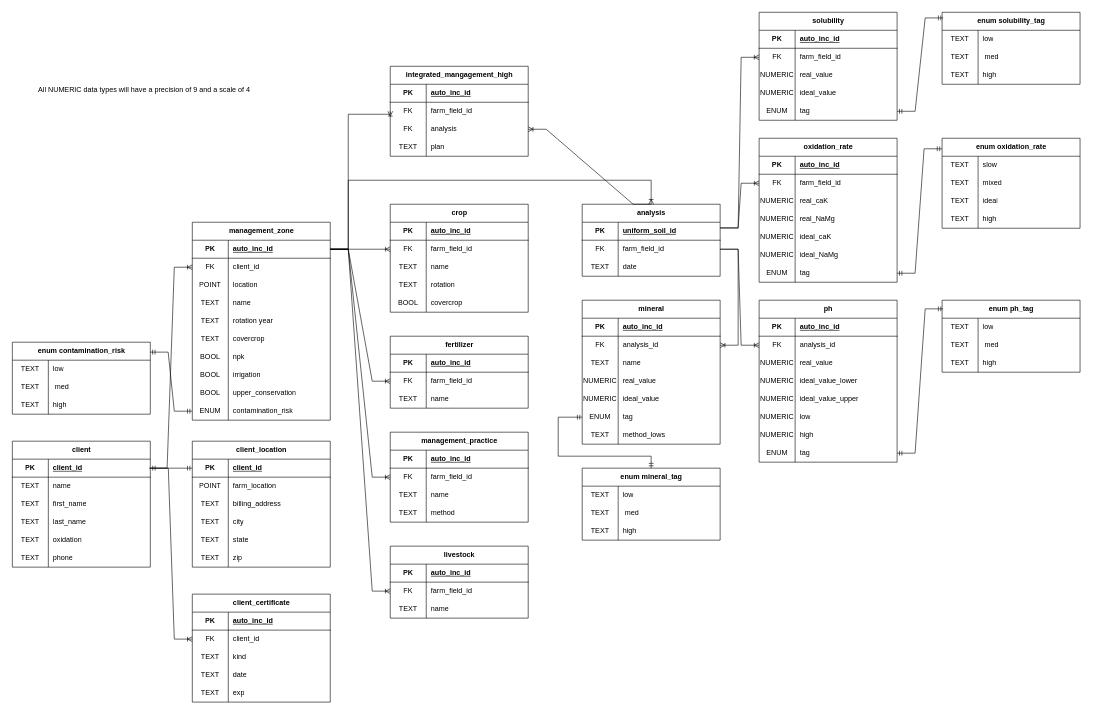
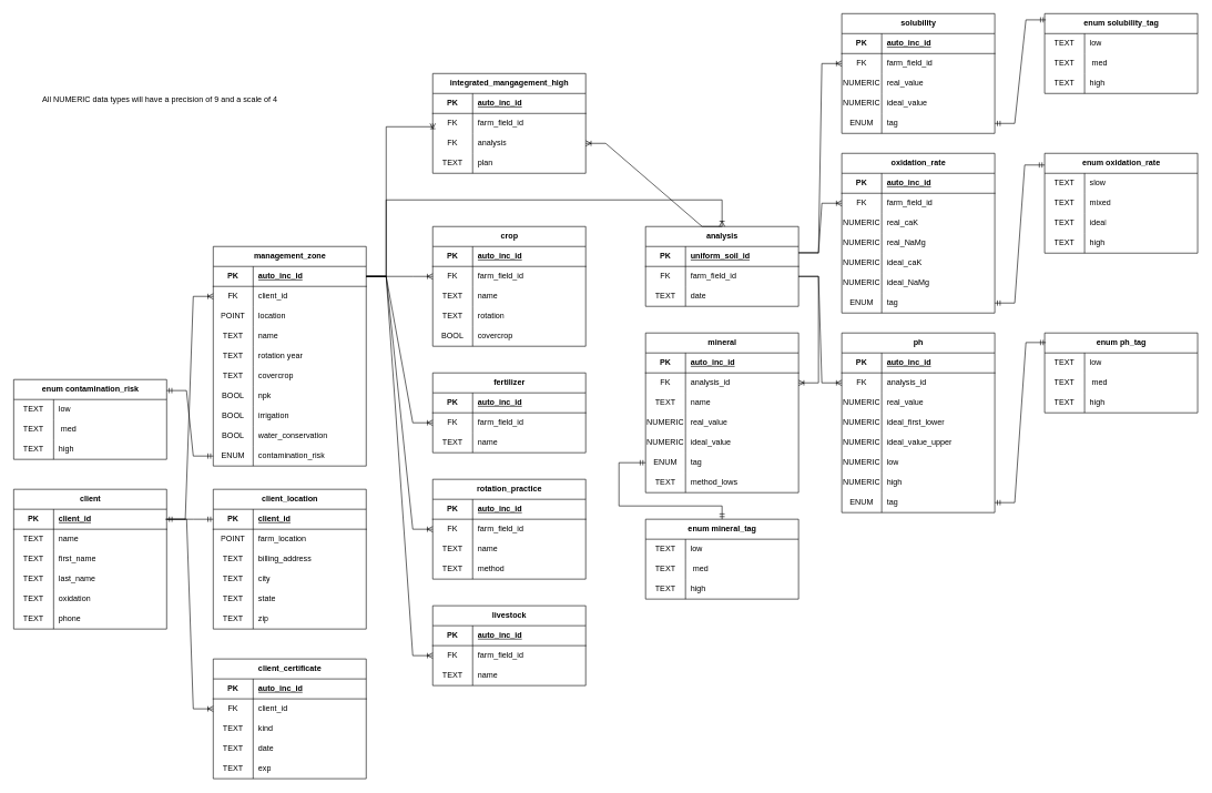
- <mxCell id="188" value="ideal_value_lower" style="shape=partialRectangle;connectable=0;fillColor=none;top=0;left=0;bottom=0;right=0;align=left;spacingLeft=6;overflow=hidden;whiteSpace=wrap;html=1;" parent="186" vertex="1"><mxGeometry x="60" width="170" height="30" as="geometry"><mxRectangle width="170" height="30" as="alternateBounds" /></mxGeometry></mxCell>
+ <mxCell id="188" value="ideal_first_lower" style="shape=partialRectangle;connectable=0;fillColor=none;top=0;left=0;bottom=0;right=0;align=left;spacingLeft=6;overflow=hidden;whiteSpace=wrap;html=1;" parent="186" vertex="1"><mxGeometry x="60" width="170" height="30" as="geometry"><mxRectangle width="170" height="30" as="alternateBounds" /></mxGeometry></mxCell>
- <mxCell id="85" value="upper_conservation" style="shape=partialRectangle;connectable=0;fillColor=none;top=0;left=0;bottom=0;right=0;align=left;spacingLeft=6;overflow=hidden;whiteSpace=wrap;html=1;" parent="83" vertex="1"><mxGeometry x="60" width="170" height="30" as="geometry"><mxRectangle width="170" height="30" as="alternateBounds" /></mxGeometry></mxCell>
+ <mxCell id="85" value="water_conservation" style="shape=partialRectangle;connectable=0;fillColor=none;top=0;left=0;bottom=0;right=0;align=left;spacingLeft=6;overflow=hidden;whiteSpace=wrap;html=1;" parent="83" vertex="1"><mxGeometry x="60" width="170" height="30" as="geometry"><mxRectangle width="170" height="30" as="alternateBounds" /></mxGeometry></mxCell>
- <mxCell id="118" value="management_practice" style="shape=table;startSize=30;container=1;collapsible=1;childLayout=tableLayout;fixedRows=1;rowLines=0;fontStyle=1;align=center;resizeLast=1;html=1;" parent="1" vertex="1"><mxGeometry x="650" y="720" width="230" height="150" as="geometry" /></mxCell>
+ <mxCell id="118" value="rotation_practice" style="shape=table;startSize=30;container=1;collapsible=1;childLayout=tableLayout;fixedRows=1;rowLines=0;fontStyle=1;align=center;resizeLast=1;html=1;" parent="1" vertex="1"><mxGeometry x="650" y="720" width="230" height="150" as="geometry" /></mxCell>
